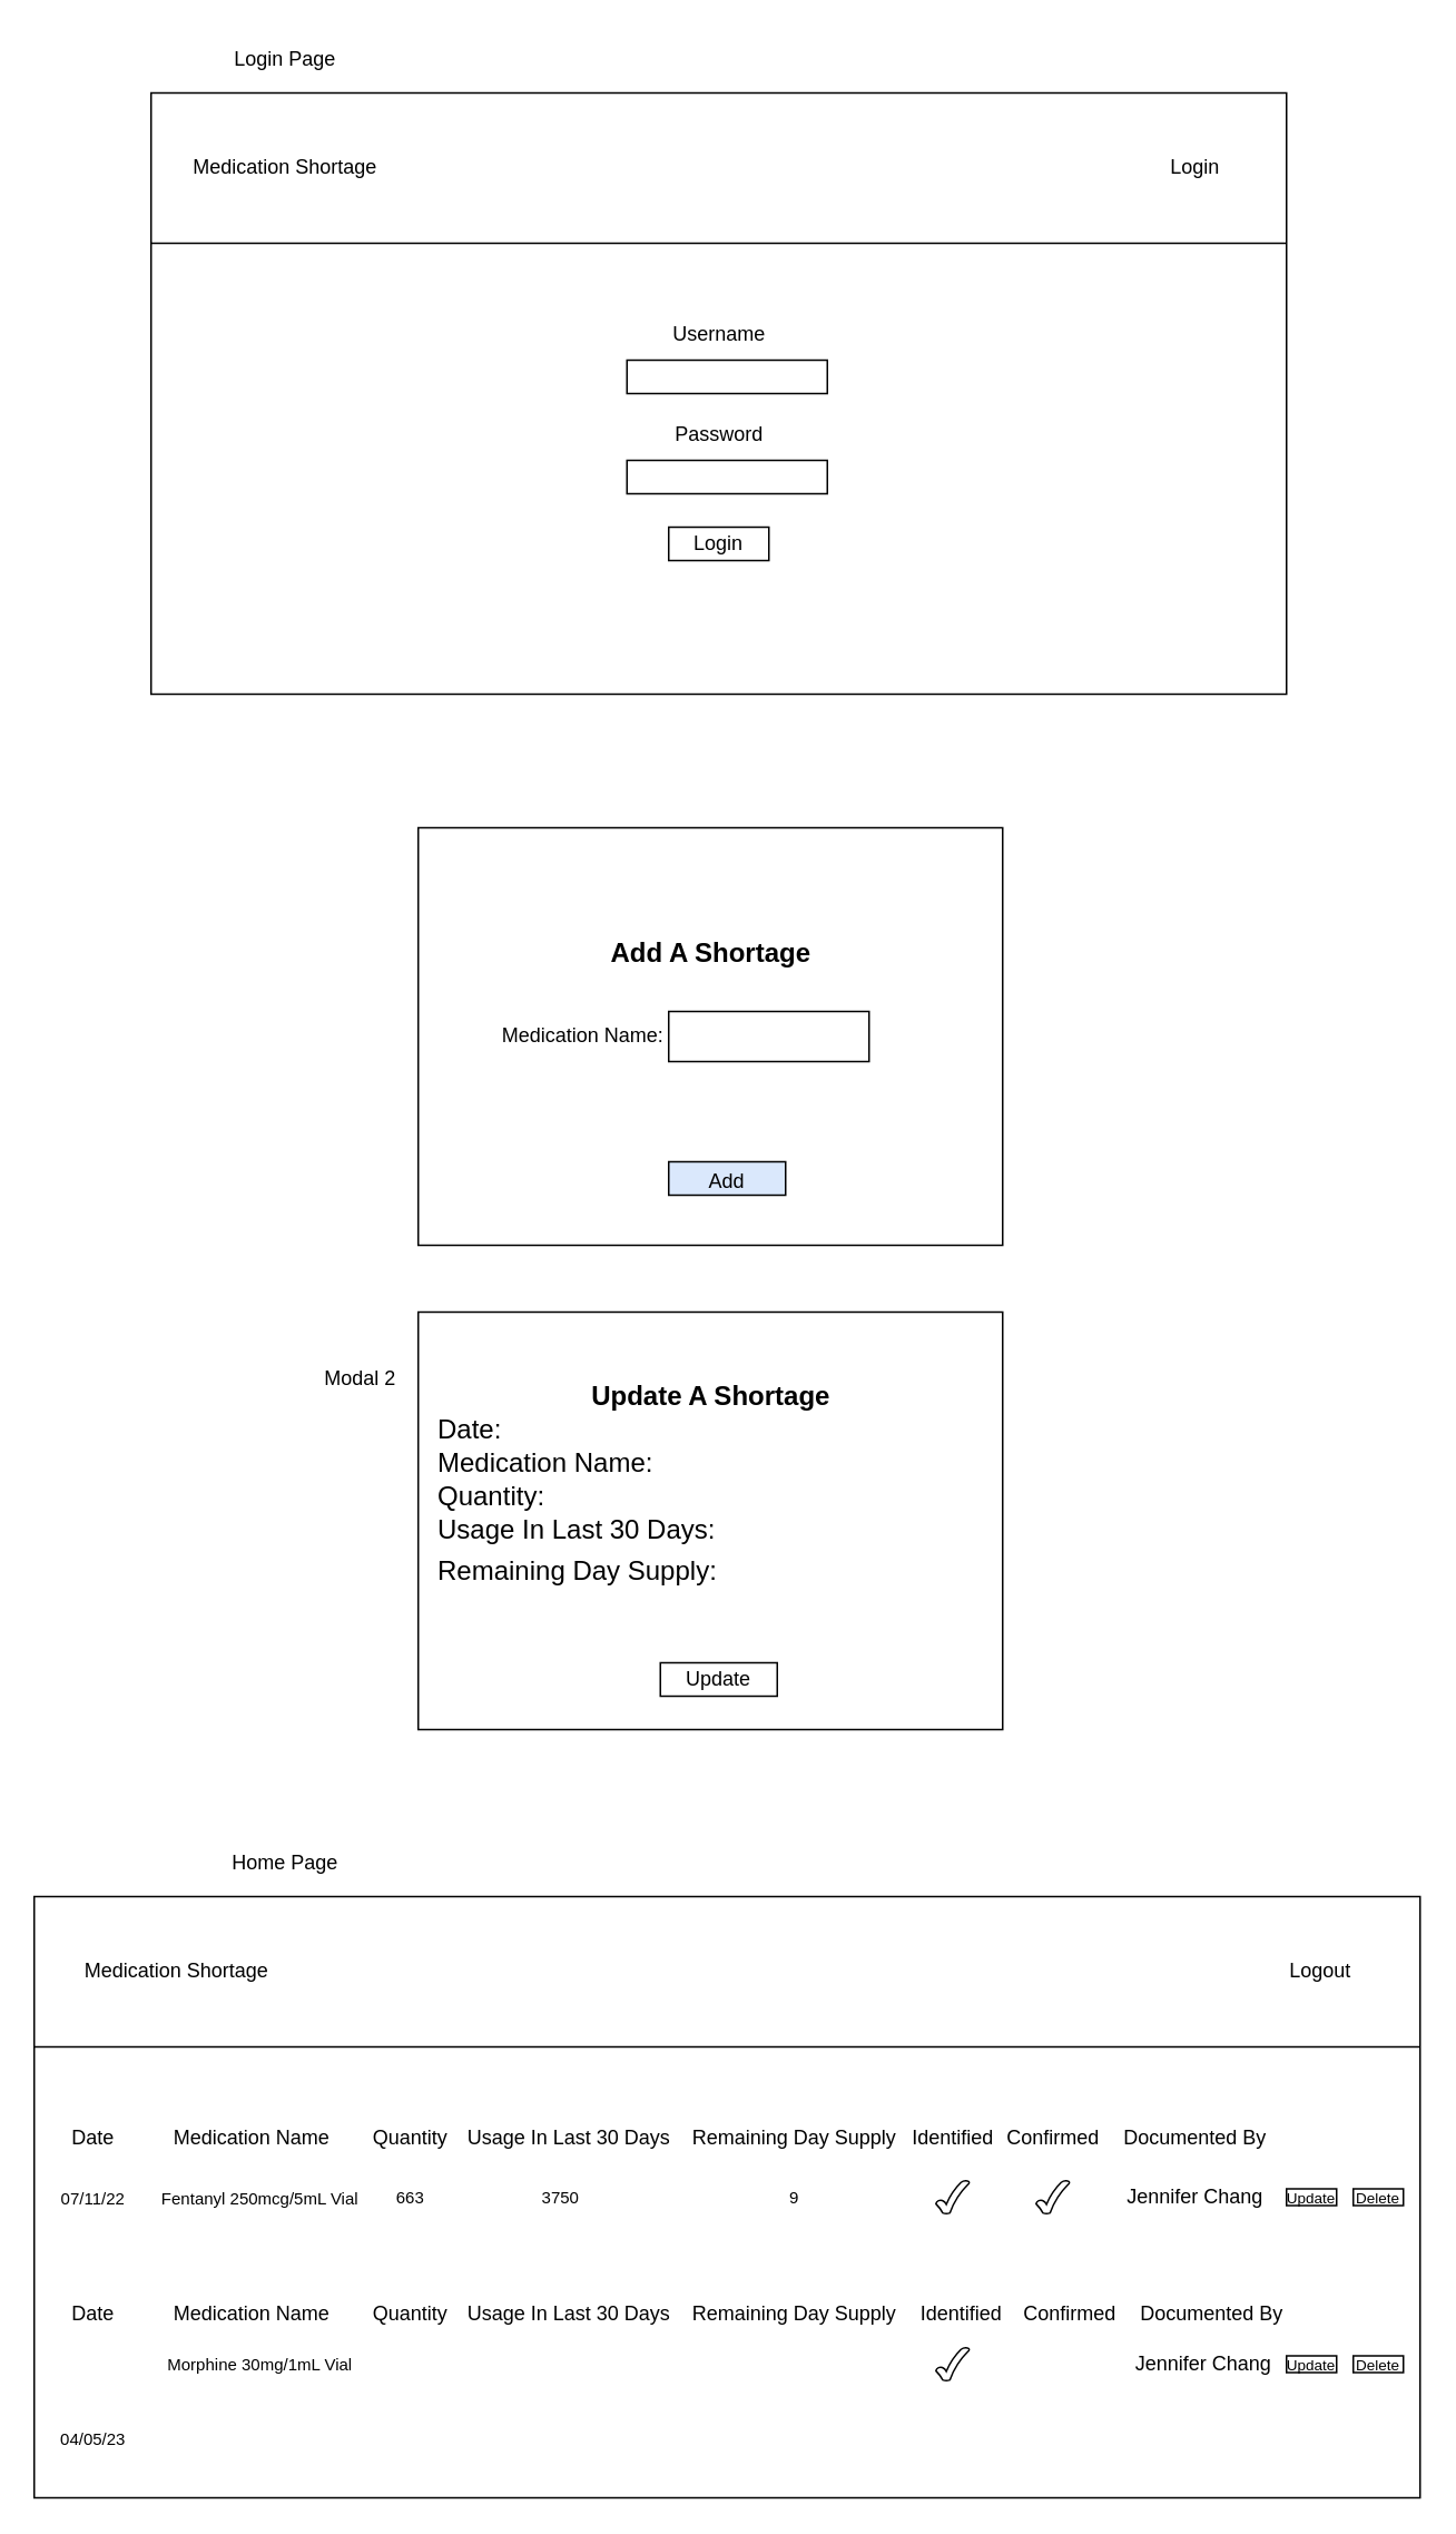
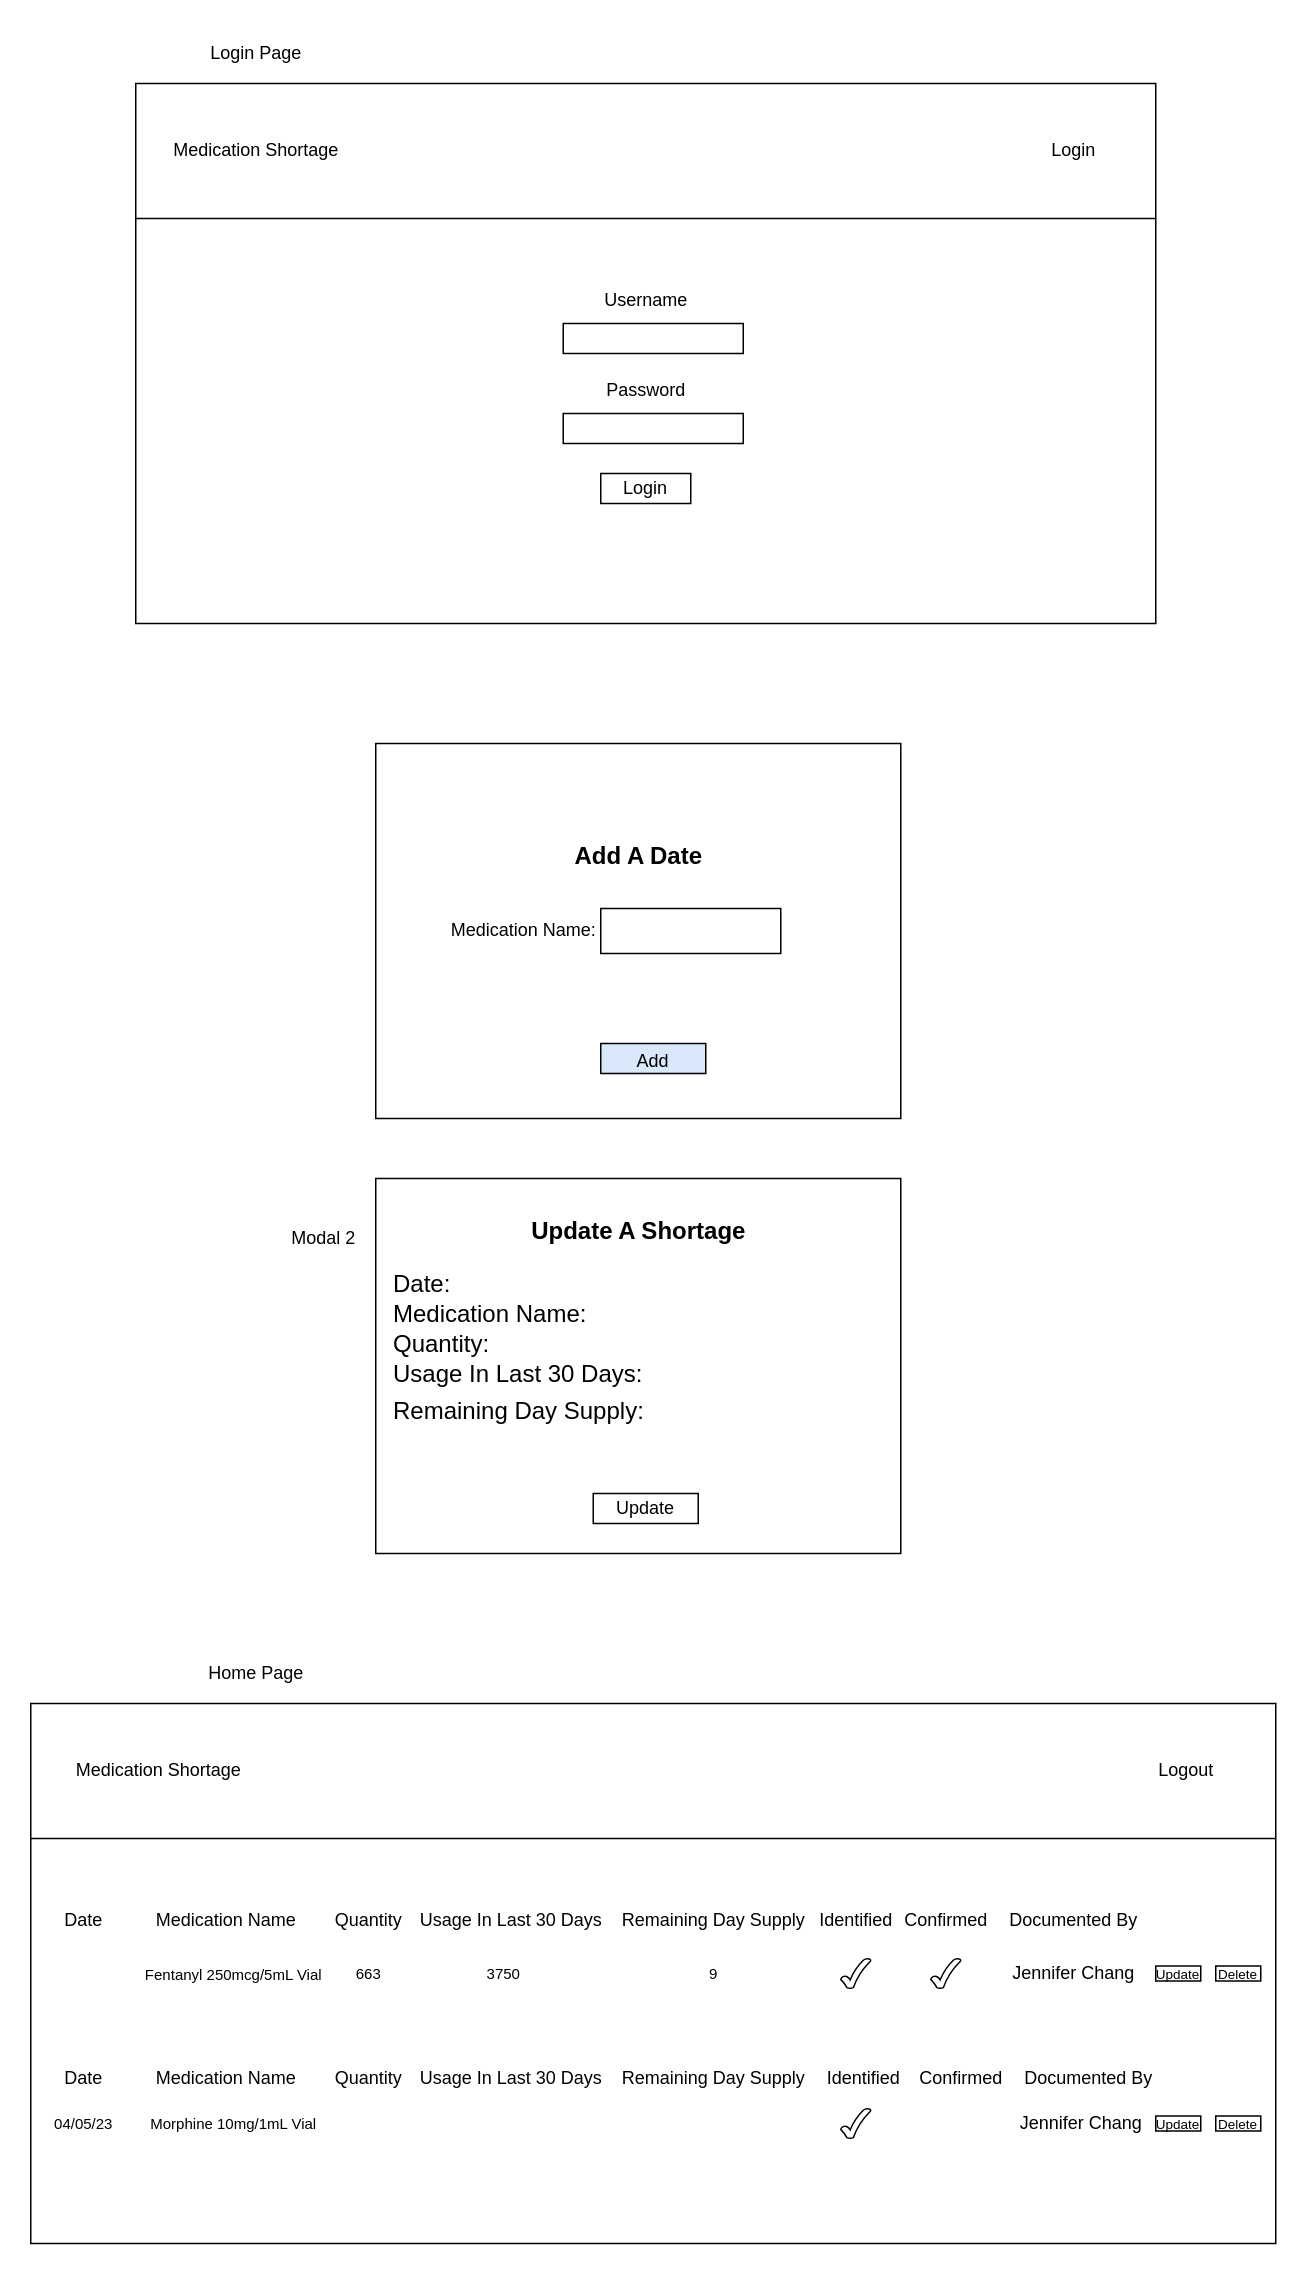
- <mxCell id="14" value="&lt;b&gt;&lt;font style=&quot;font-size: 16px;&quot;&gt;Add A Shortage&lt;/font&gt;&lt;/b&gt;" style="text;html=1;align=center;verticalAlign=middle;resizable=0;points=[];autosize=1;strokeColor=none;fillColor=none;" vertex="1" parent="1"><mxGeometry x="355" y="555" width="140" height="30" as="geometry" /></mxCell>
+ <mxCell id="14" value="&lt;b&gt;&lt;font style=&quot;font-size: 16px;&quot;&gt;Add A Date&lt;/font&gt;&lt;/b&gt;" style="text;html=1;align=center;verticalAlign=middle;resizable=0;points=[];autosize=1;strokeColor=none;fillColor=none;" vertex="1" parent="1"><mxGeometry x="355" y="555" width="140" height="30" as="geometry" /></mxCell>
- <mxCell id="20" value="&lt;font style=&quot;font-size: 16px;&quot;&gt;&lt;b&gt;Update A Shortage&lt;/b&gt;&lt;/font&gt;" style="text;html=1;align=center;verticalAlign=middle;resizable=0;points=[];autosize=1;strokeColor=none;fillColor=none;fontSize=12;" vertex="1" parent="1"><mxGeometry x="340" y="820" width="170" height="30" as="geometry" /></mxCell>
+ <mxCell id="20" value="&lt;font style=&quot;font-size: 16px;&quot;&gt;&lt;b&gt;Update A Shortage&lt;/b&gt;&lt;/font&gt;" style="text;html=1;align=center;verticalAlign=middle;resizable=0;points=[];autosize=1;strokeColor=none;fillColor=none;fontSize=12;" vertex="1" parent="1"><mxGeometry x="340" y="805" width="170" height="30" as="geometry" /></mxCell>
- <mxCell id="45" value="&lt;font style=&quot;font-size: 10px;&quot;&gt;07/11/22&lt;/font&gt;" style="text;html=1;align=center;verticalAlign=middle;resizable=0;points=[];autosize=1;strokeColor=none;fillColor=none;fontSize=13;" vertex="1" parent="1"><mxGeometry x="25" y="1300" width="60" height="30" as="geometry" /></mxCell>
- <mxCell id="55" value="Morphine 30mg/1mL Vial" style="text;html=1;align=center;verticalAlign=middle;resizable=0;points=[];autosize=1;strokeColor=none;fillColor=none;fontSize=10;" vertex="1" parent="1"><mxGeometry x="90" y="1400" width="130" height="30" as="geometry" /></mxCell>
+ <mxCell id="55" value="Morphine 10mg/1mL Vial" style="text;html=1;align=center;verticalAlign=middle;resizable=0;points=[];autosize=1;strokeColor=none;fillColor=none;fontSize=10;" vertex="1" parent="1"><mxGeometry x="90" y="1400" width="130" height="30" as="geometry" /></mxCell>
- <mxCell id="54" value="04/05/23" style="text;html=1;align=center;verticalAlign=middle;resizable=0;points=[];autosize=1;strokeColor=none;fillColor=none;fontSize=10;" vertex="1" parent="1"><mxGeometry x="25" y="1445" width="60" height="30" as="geometry" /></mxCell>
+ <mxCell id="54" value="04/05/23" style="text;html=1;align=center;verticalAlign=middle;resizable=0;points=[];autosize=1;strokeColor=none;fillColor=none;fontSize=10;" vertex="1" parent="1"><mxGeometry x="25" y="1400" width="60" height="30" as="geometry" /></mxCell>
